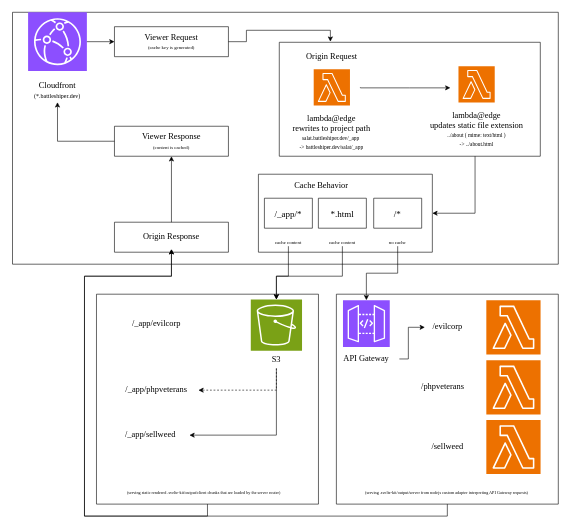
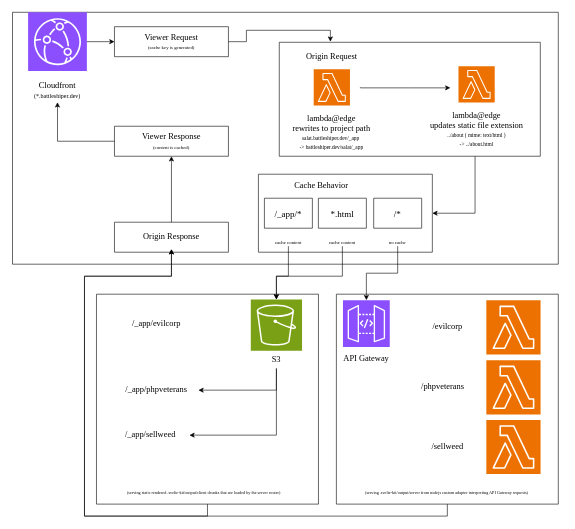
- <mxCell id="45" style="edgeStyle=orthogonalEdgeStyle;rounded=0;orthogonalLoop=1;jettySize=auto;html=1;entryX=0;entryY=0.5;entryDx=0;entryDy=0;" parent="44" source="46" target="48" edge="1"><mxGeometry relative="1" as="geometry"><Array as="points"><mxPoint x="120" y="108" /><mxPoint x="120" y="55" /></Array></mxGeometry></mxCell>
- <mxCell id="66" style="edgeStyle=orthogonalEdgeStyle;rounded=0;orthogonalLoop=1;jettySize=auto;html=1;entryX=1;entryY=0.5;entryDx=0;entryDy=0;exitX=0.5;exitY=1;exitDx=0;exitDy=0;dashed=1;" parent="59" source="62" target="63" edge="1"><mxGeometry relative="1" as="geometry" /></mxCell>
+ <mxCell id="66" style="edgeStyle=orthogonalEdgeStyle;rounded=0;orthogonalLoop=1;jettySize=auto;html=1;entryX=1;entryY=0.5;entryDx=0;entryDy=0;exitX=0.5;exitY=1;exitDx=0;exitDy=0;" parent="59" source="62" target="63" edge="1"><mxGeometry relative="1" as="geometry" /></mxCell>
